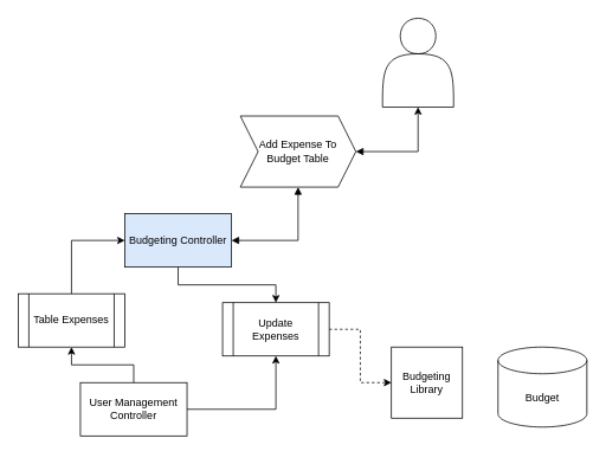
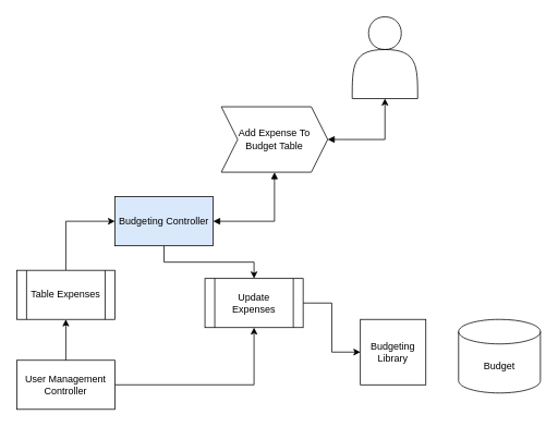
- <mxCell id="13" style="edgeStyle=orthogonalEdgeStyle;rounded=0;orthogonalLoop=1;jettySize=auto;html=1;dashed=1;" edge="1" parent="1" source="14" target="15"><mxGeometry relative="1" as="geometry" /></mxCell>
+ <mxCell id="13" style="edgeStyle=orthogonalEdgeStyle;rounded=0;orthogonalLoop=1;jettySize=auto;html=1;" edge="1" parent="1" source="14" target="15"><mxGeometry relative="1" as="geometry" /></mxCell>
- <mxCell id="5" value="User Management Controller" style="rounded=0;whiteSpace=wrap;html=1;" parent="1" vertex="1"><mxGeometry x="90" y="430" width="120" height="60" as="geometry" /></mxCell>
+ <mxCell id="5" value="User Management Controller" style="rounded=0;whiteSpace=wrap;html=1;" parent="1" vertex="1"><mxGeometry x="20" y="440" width="120" height="60" as="geometry" /></mxCell>
